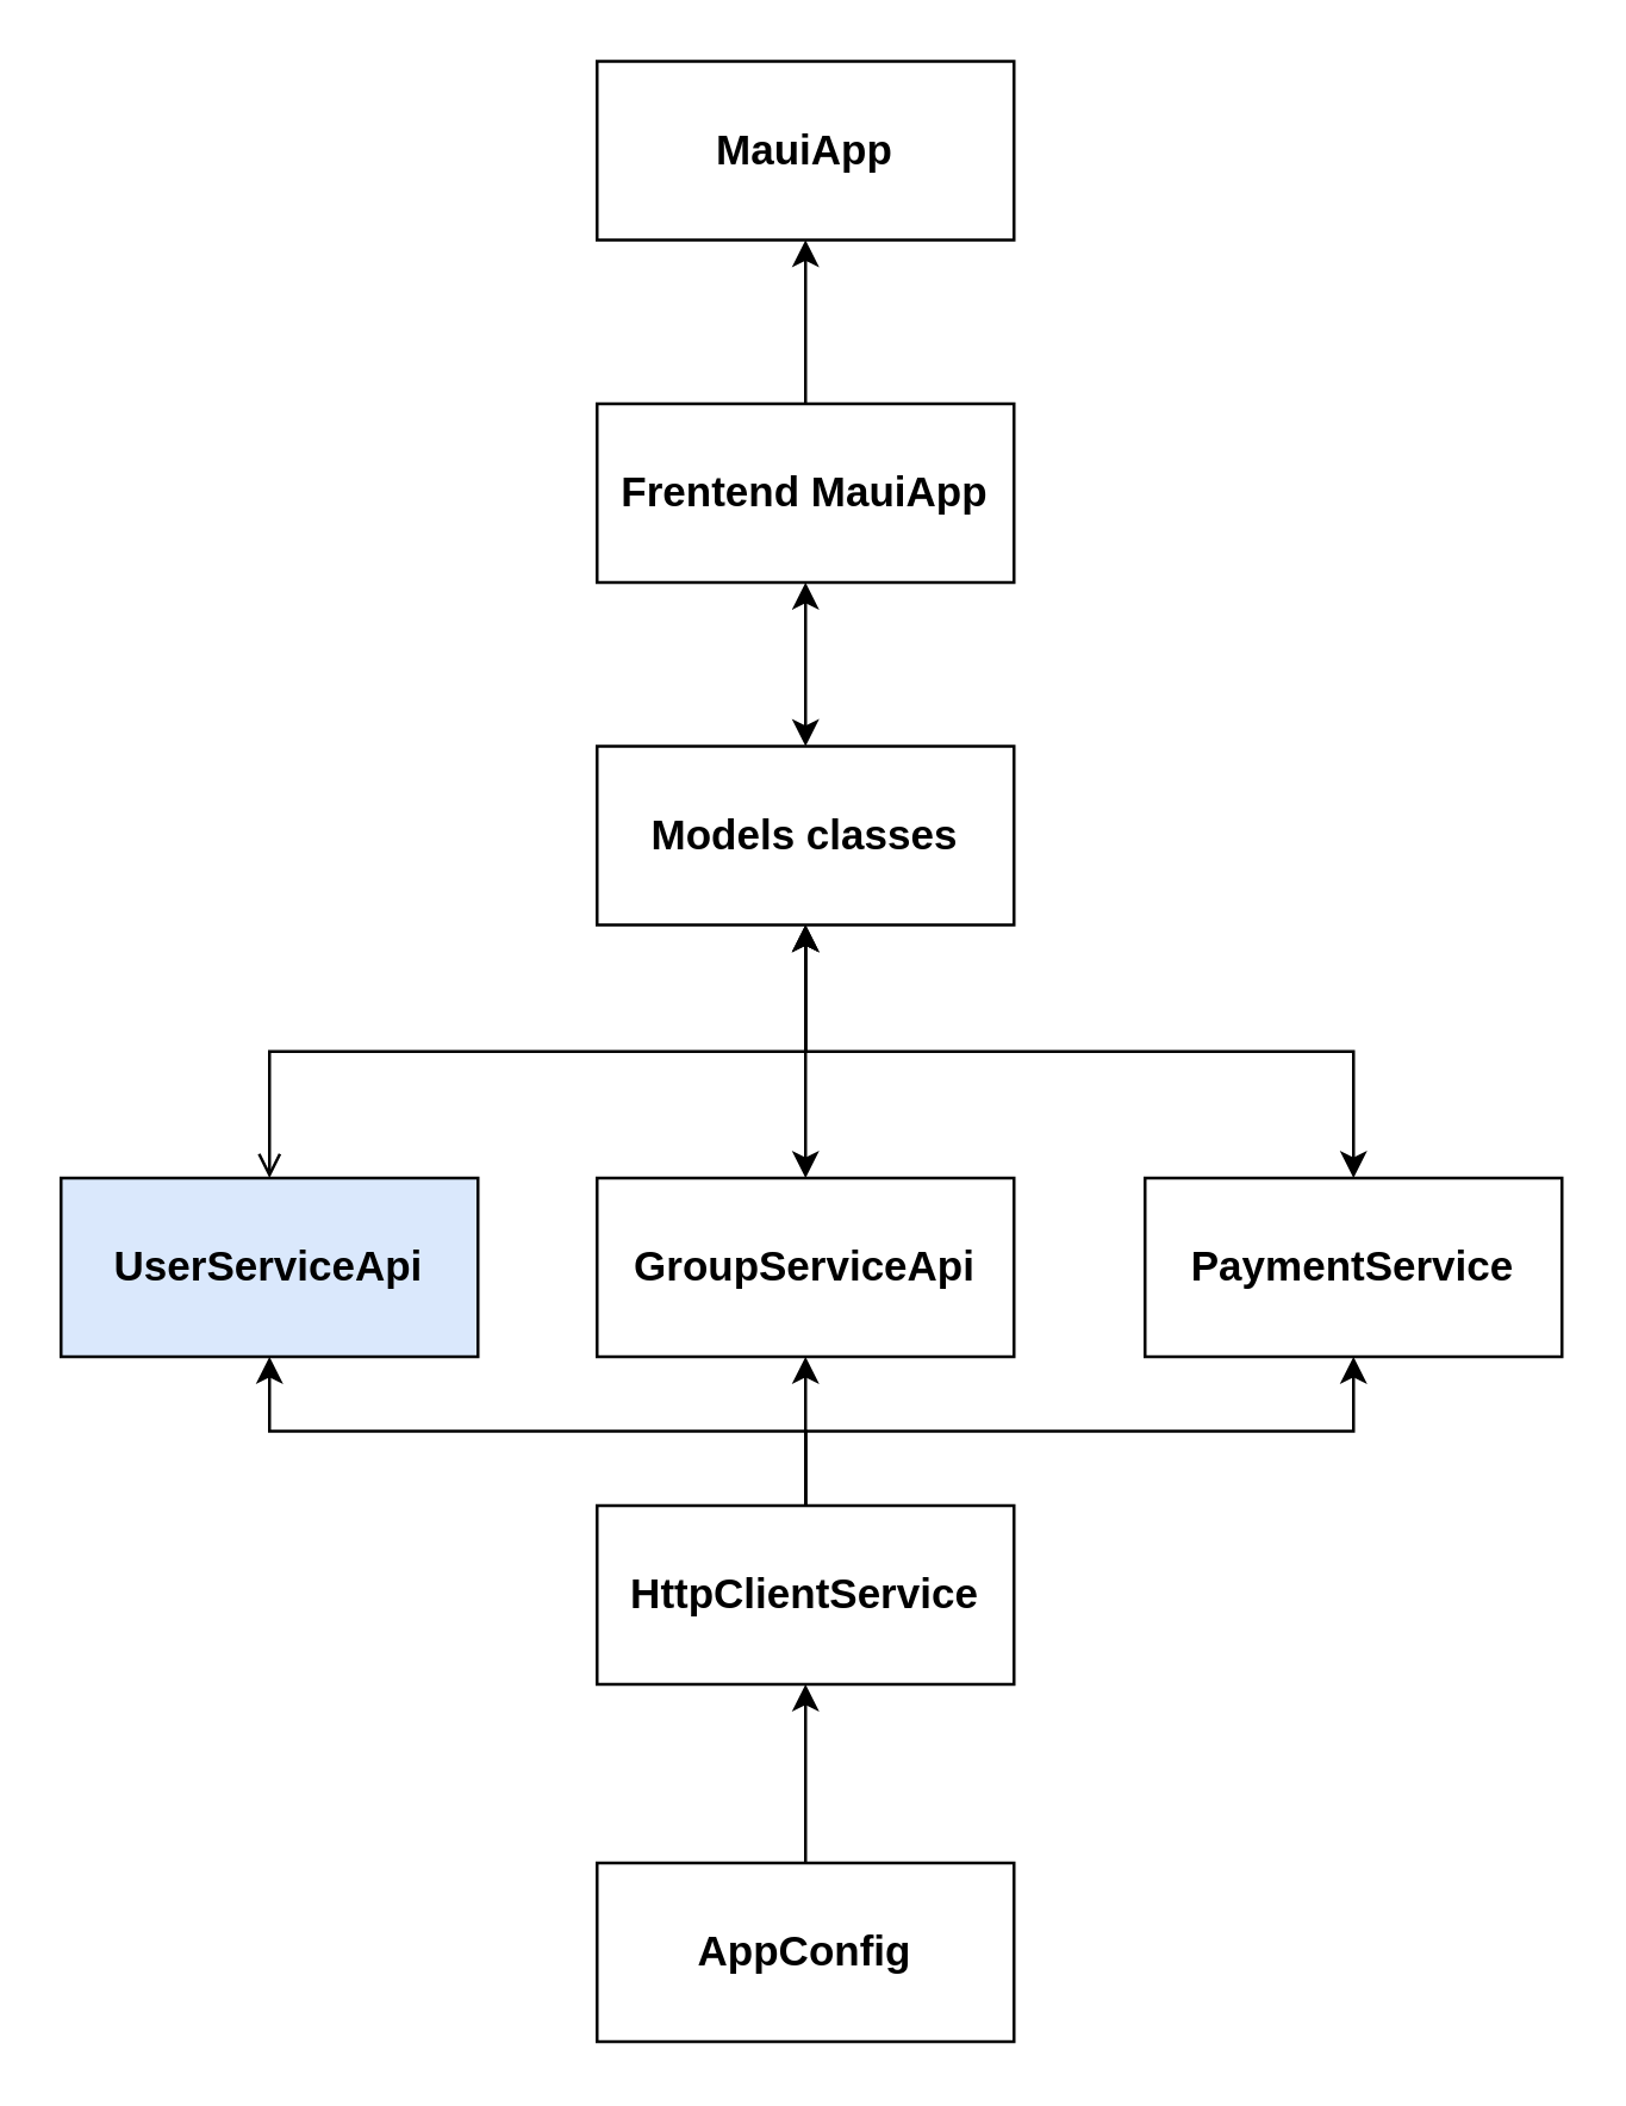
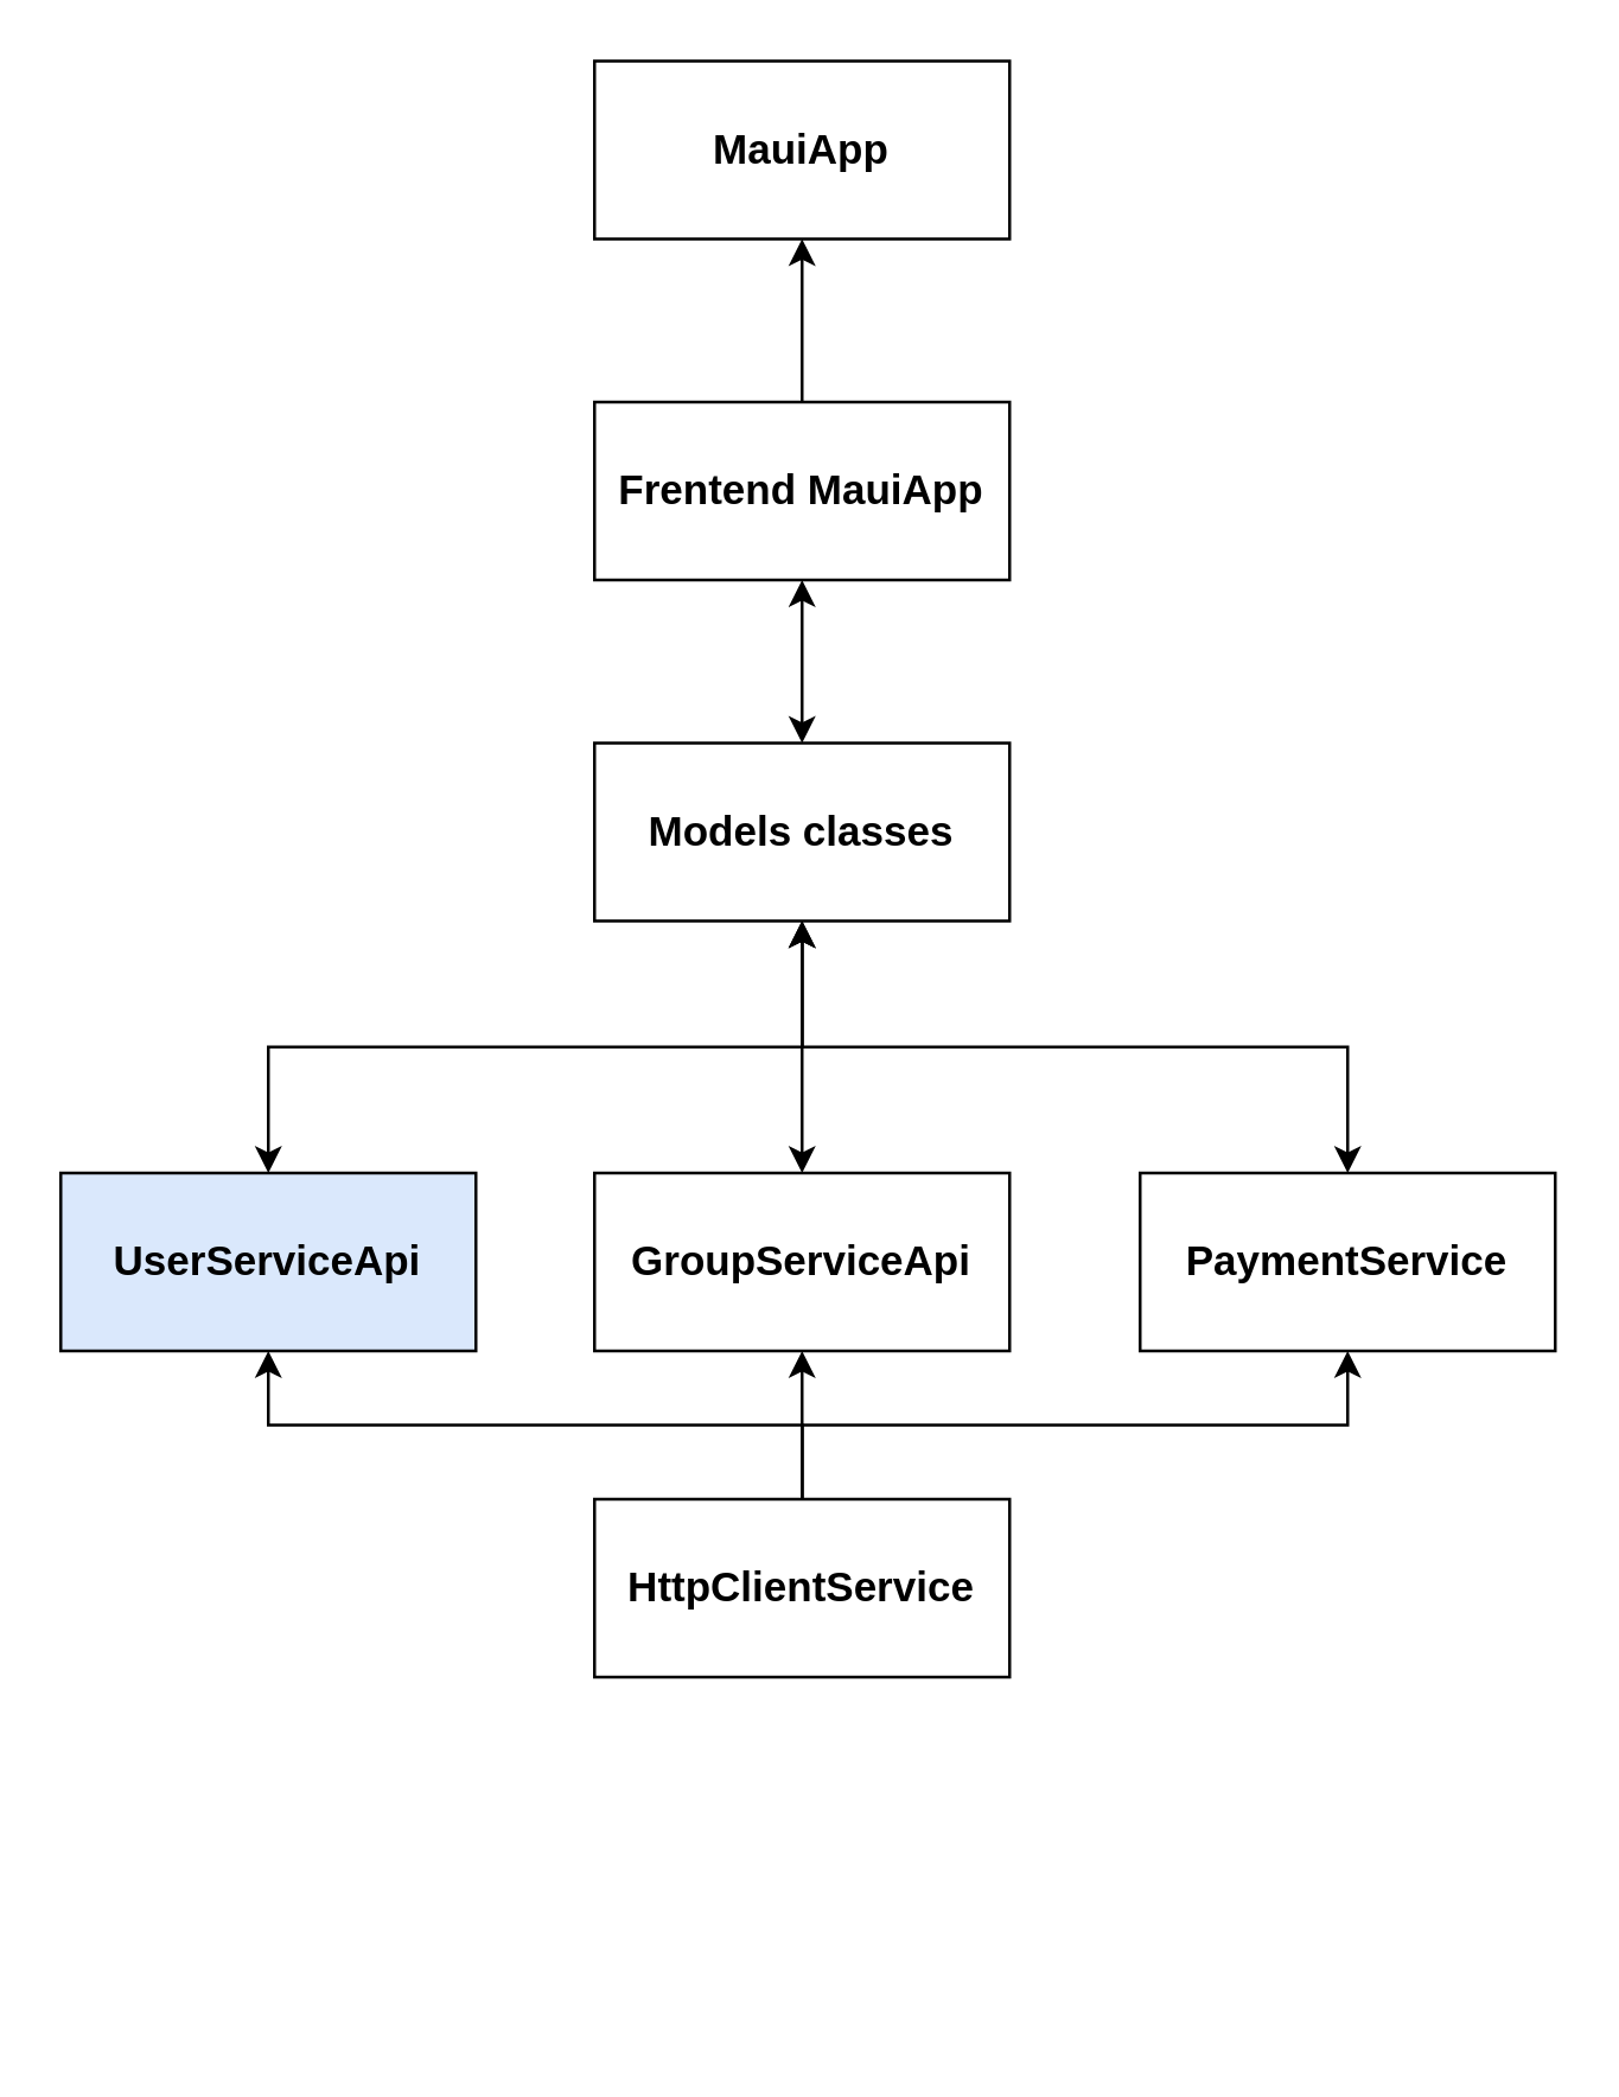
- <mxCell id="6" style="edgeStyle=orthogonalEdgeStyle;rounded=0;orthogonalLoop=1;jettySize=auto;html=1;exitX=0.5;exitY=1;exitDx=0;exitDy=0;entryX=0.5;entryY=0;entryDx=0;entryDy=0;startArrow=classic;startFill=1;endArrow=open;" edge="1" parent="1" source="9" target="15"><mxGeometry relative="1" as="geometry" /></mxCell>
+ <mxCell id="6" style="edgeStyle=orthogonalEdgeStyle;rounded=0;orthogonalLoop=1;jettySize=auto;html=1;exitX=0.5;exitY=1;exitDx=0;exitDy=0;entryX=0.5;entryY=0;entryDx=0;entryDy=0;startArrow=classic;startFill=1;" edge="1" parent="1" source="9" target="15"><mxGeometry relative="1" as="geometry" /></mxCell>
- <mxCell id="16" style="edgeStyle=orthogonalEdgeStyle;rounded=0;orthogonalLoop=1;jettySize=auto;html=1;entryX=0.5;entryY=1;entryDx=0;entryDy=0;startArrow=none;startFill=0;" edge="1" parent="1" source="17" target="5"><mxGeometry relative="1" as="geometry" /></mxCell>
- <mxCell id="17" value="&lt;b&gt;AppConfig&lt;/b&gt;" style="rounded=0;whiteSpace=wrap;html=1;fontSize=14;" vertex="1" parent="1"><mxGeometry x="200" y="625" width="140" height="60" as="geometry" /></mxCell>
